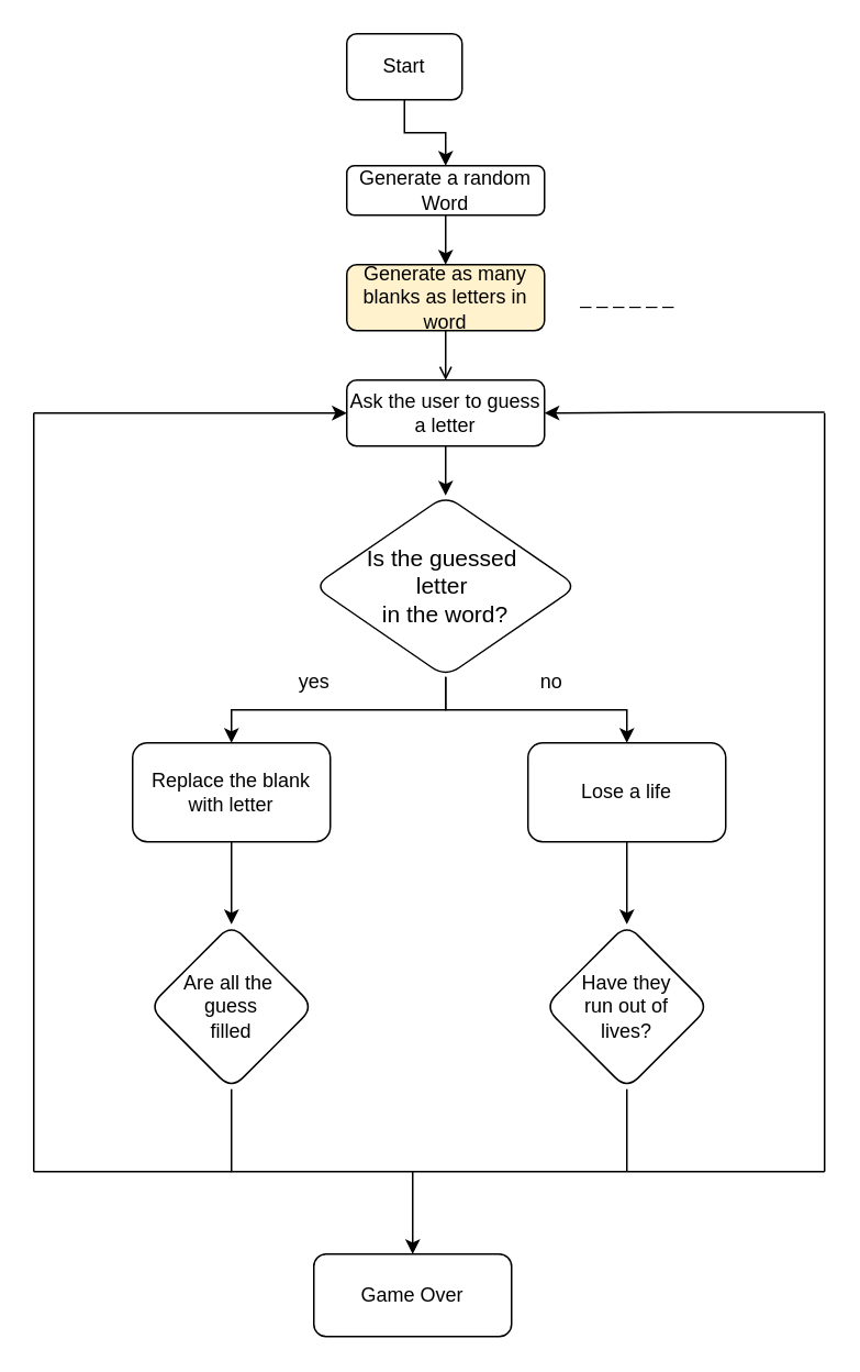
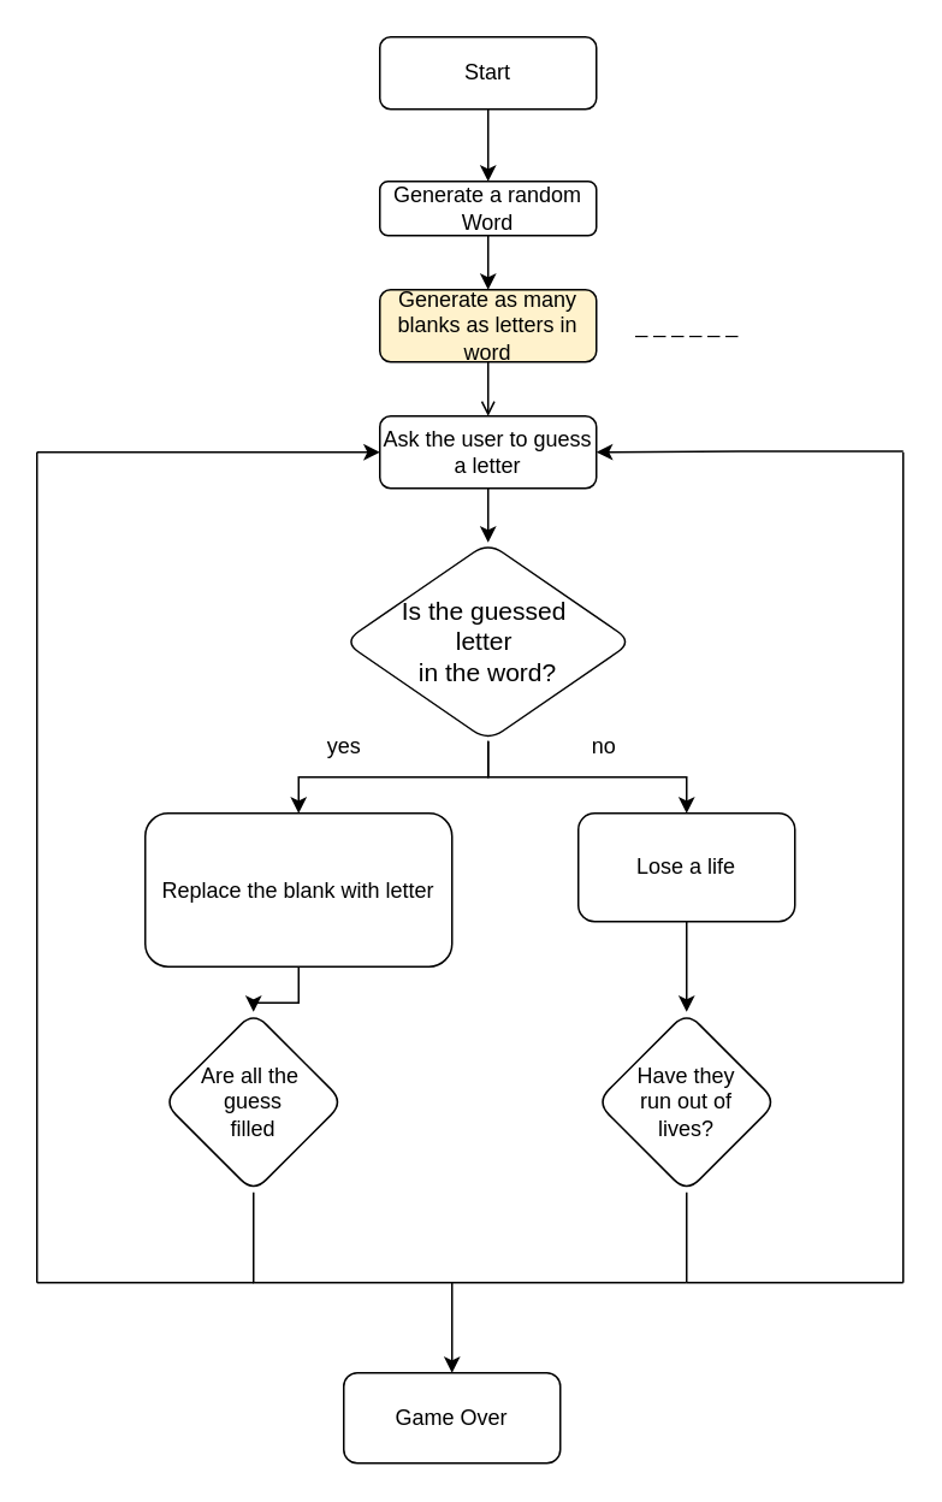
- <mxCell id="3" value="Start" style="rounded=1;whiteSpace=wrap;html=1;" vertex="1" parent="1"><mxGeometry x="210" y="20" width="70" height="40" as="geometry" /></mxCell>
+ <mxCell id="3" value="Start" style="rounded=1;whiteSpace=wrap;html=1;" vertex="1" parent="1"><mxGeometry x="210" y="20" width="120" height="40" as="geometry" /></mxCell>
- <mxCell id="15" value="Replace the blank with letter" style="whiteSpace=wrap;html=1;rounded=1;" vertex="1" parent="1"><mxGeometry x="80" y="450" width="120" height="60" as="geometry" /></mxCell>
+ <mxCell id="15" value="Replace the blank with letter" style="whiteSpace=wrap;html=1;rounded=1;" vertex="1" parent="1"><mxGeometry x="80" y="450" width="170" height="85" as="geometry" /></mxCell>
